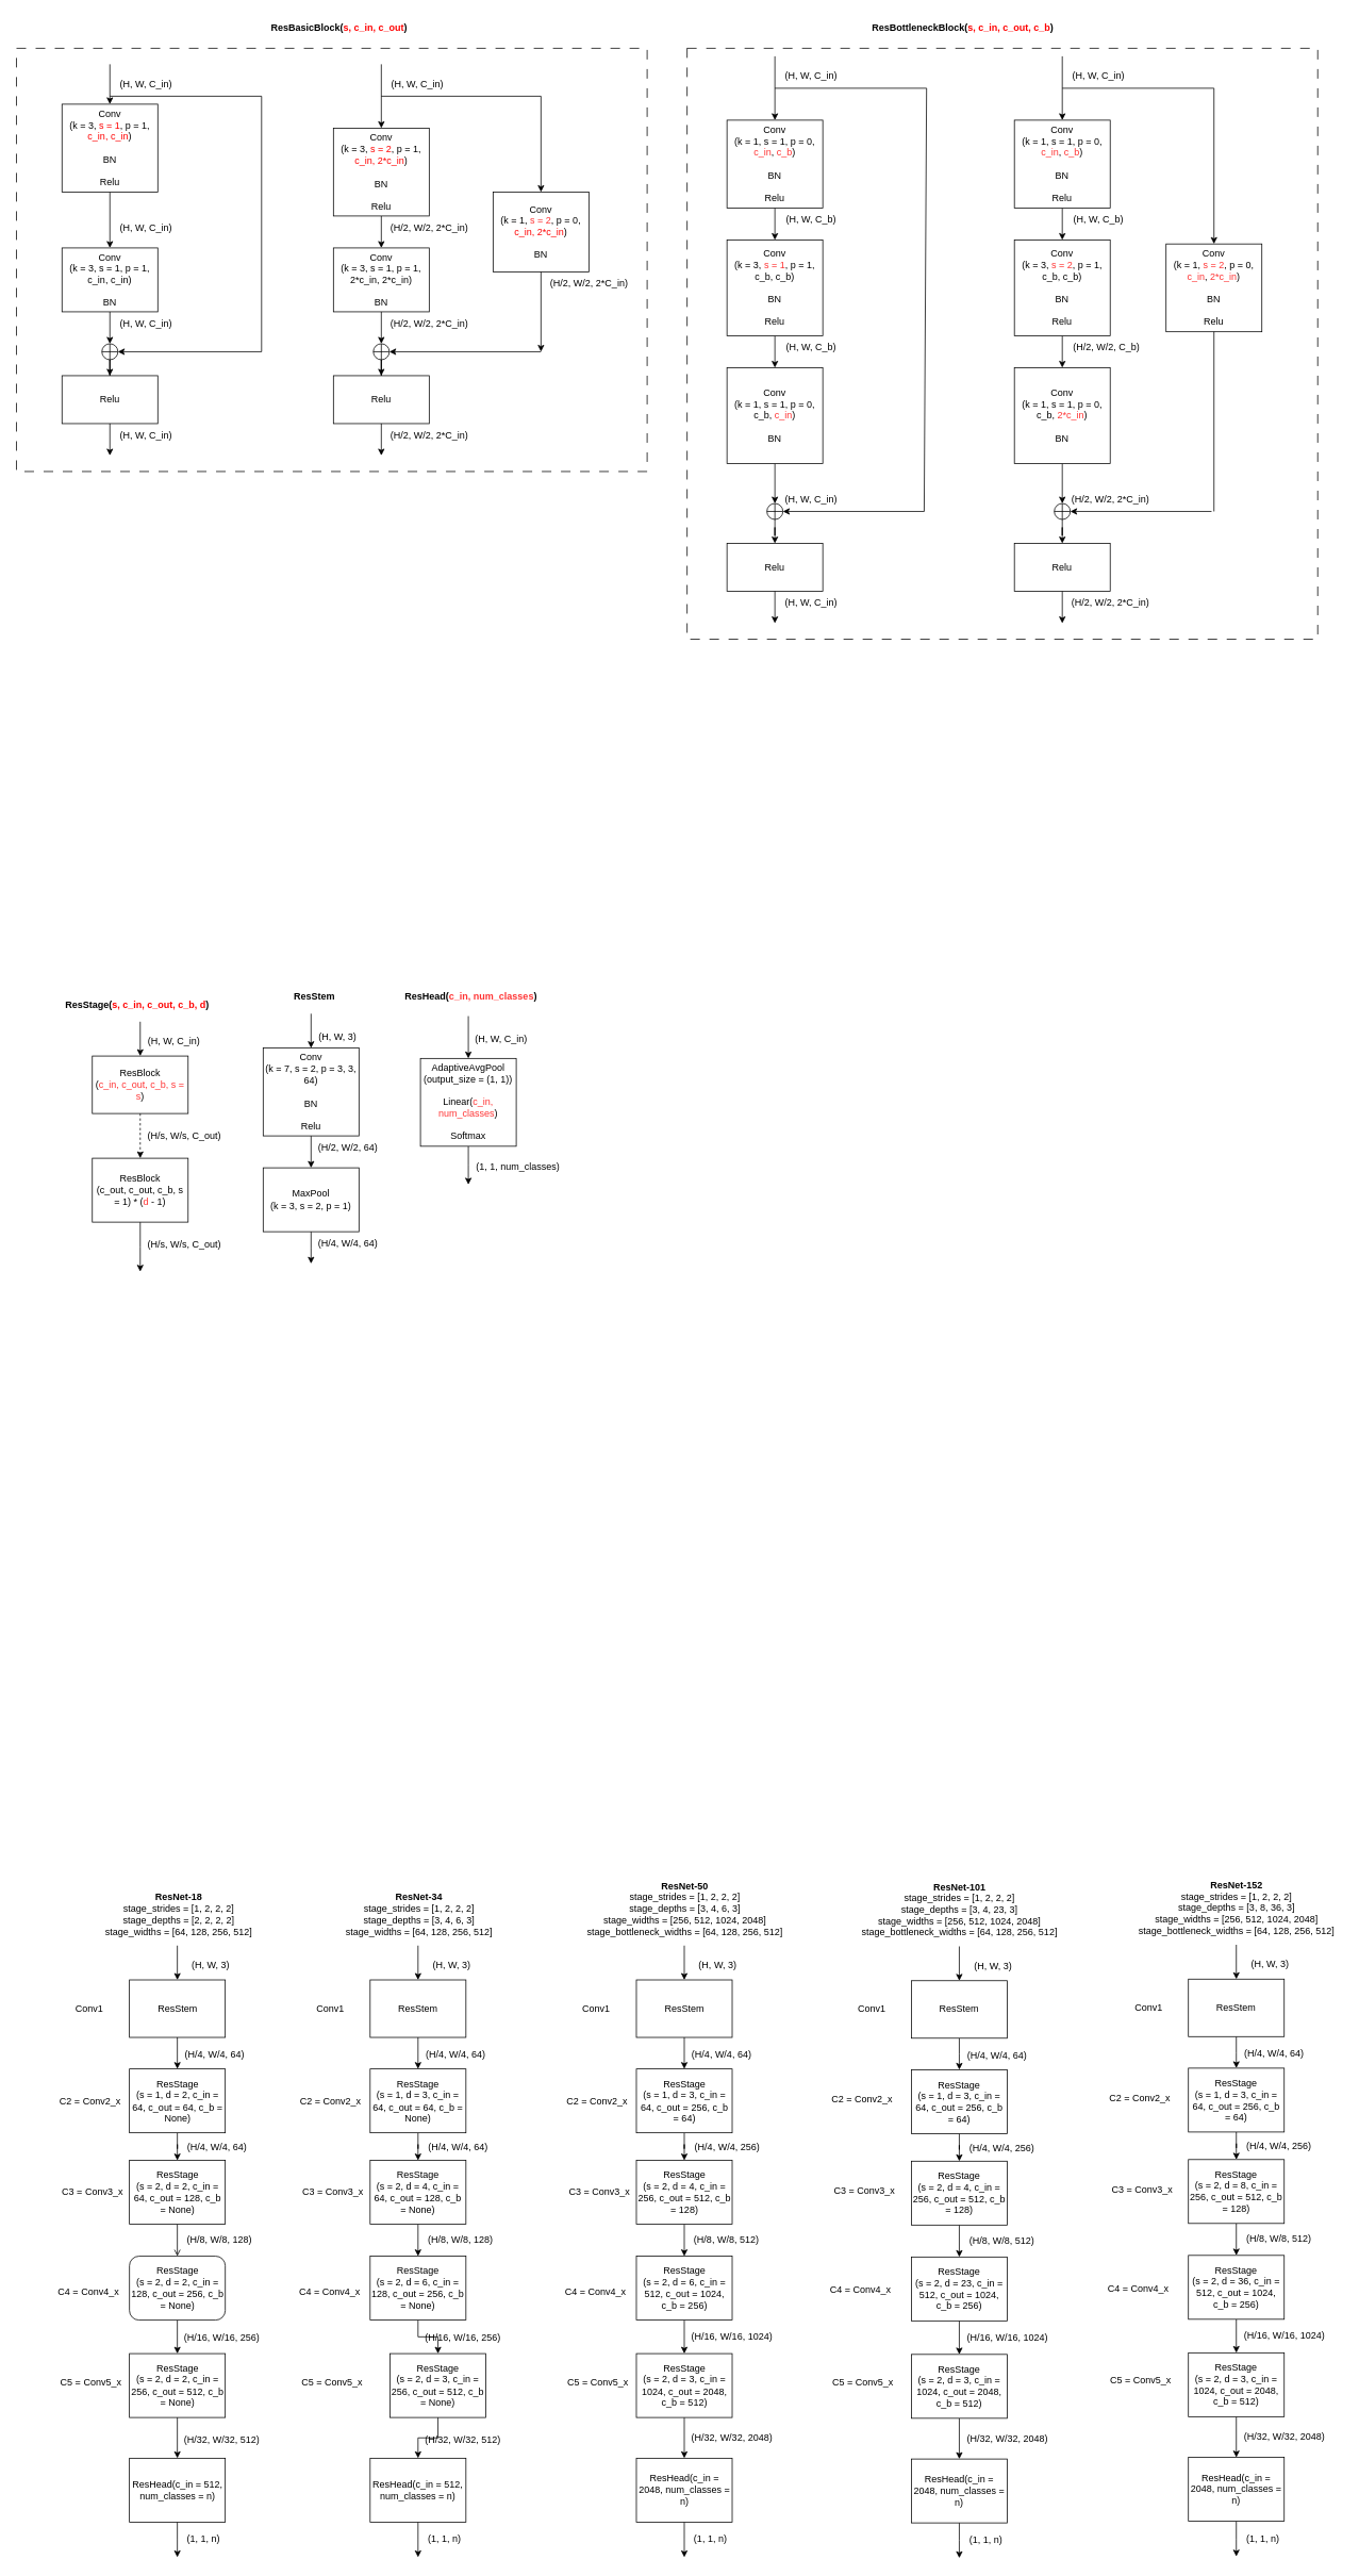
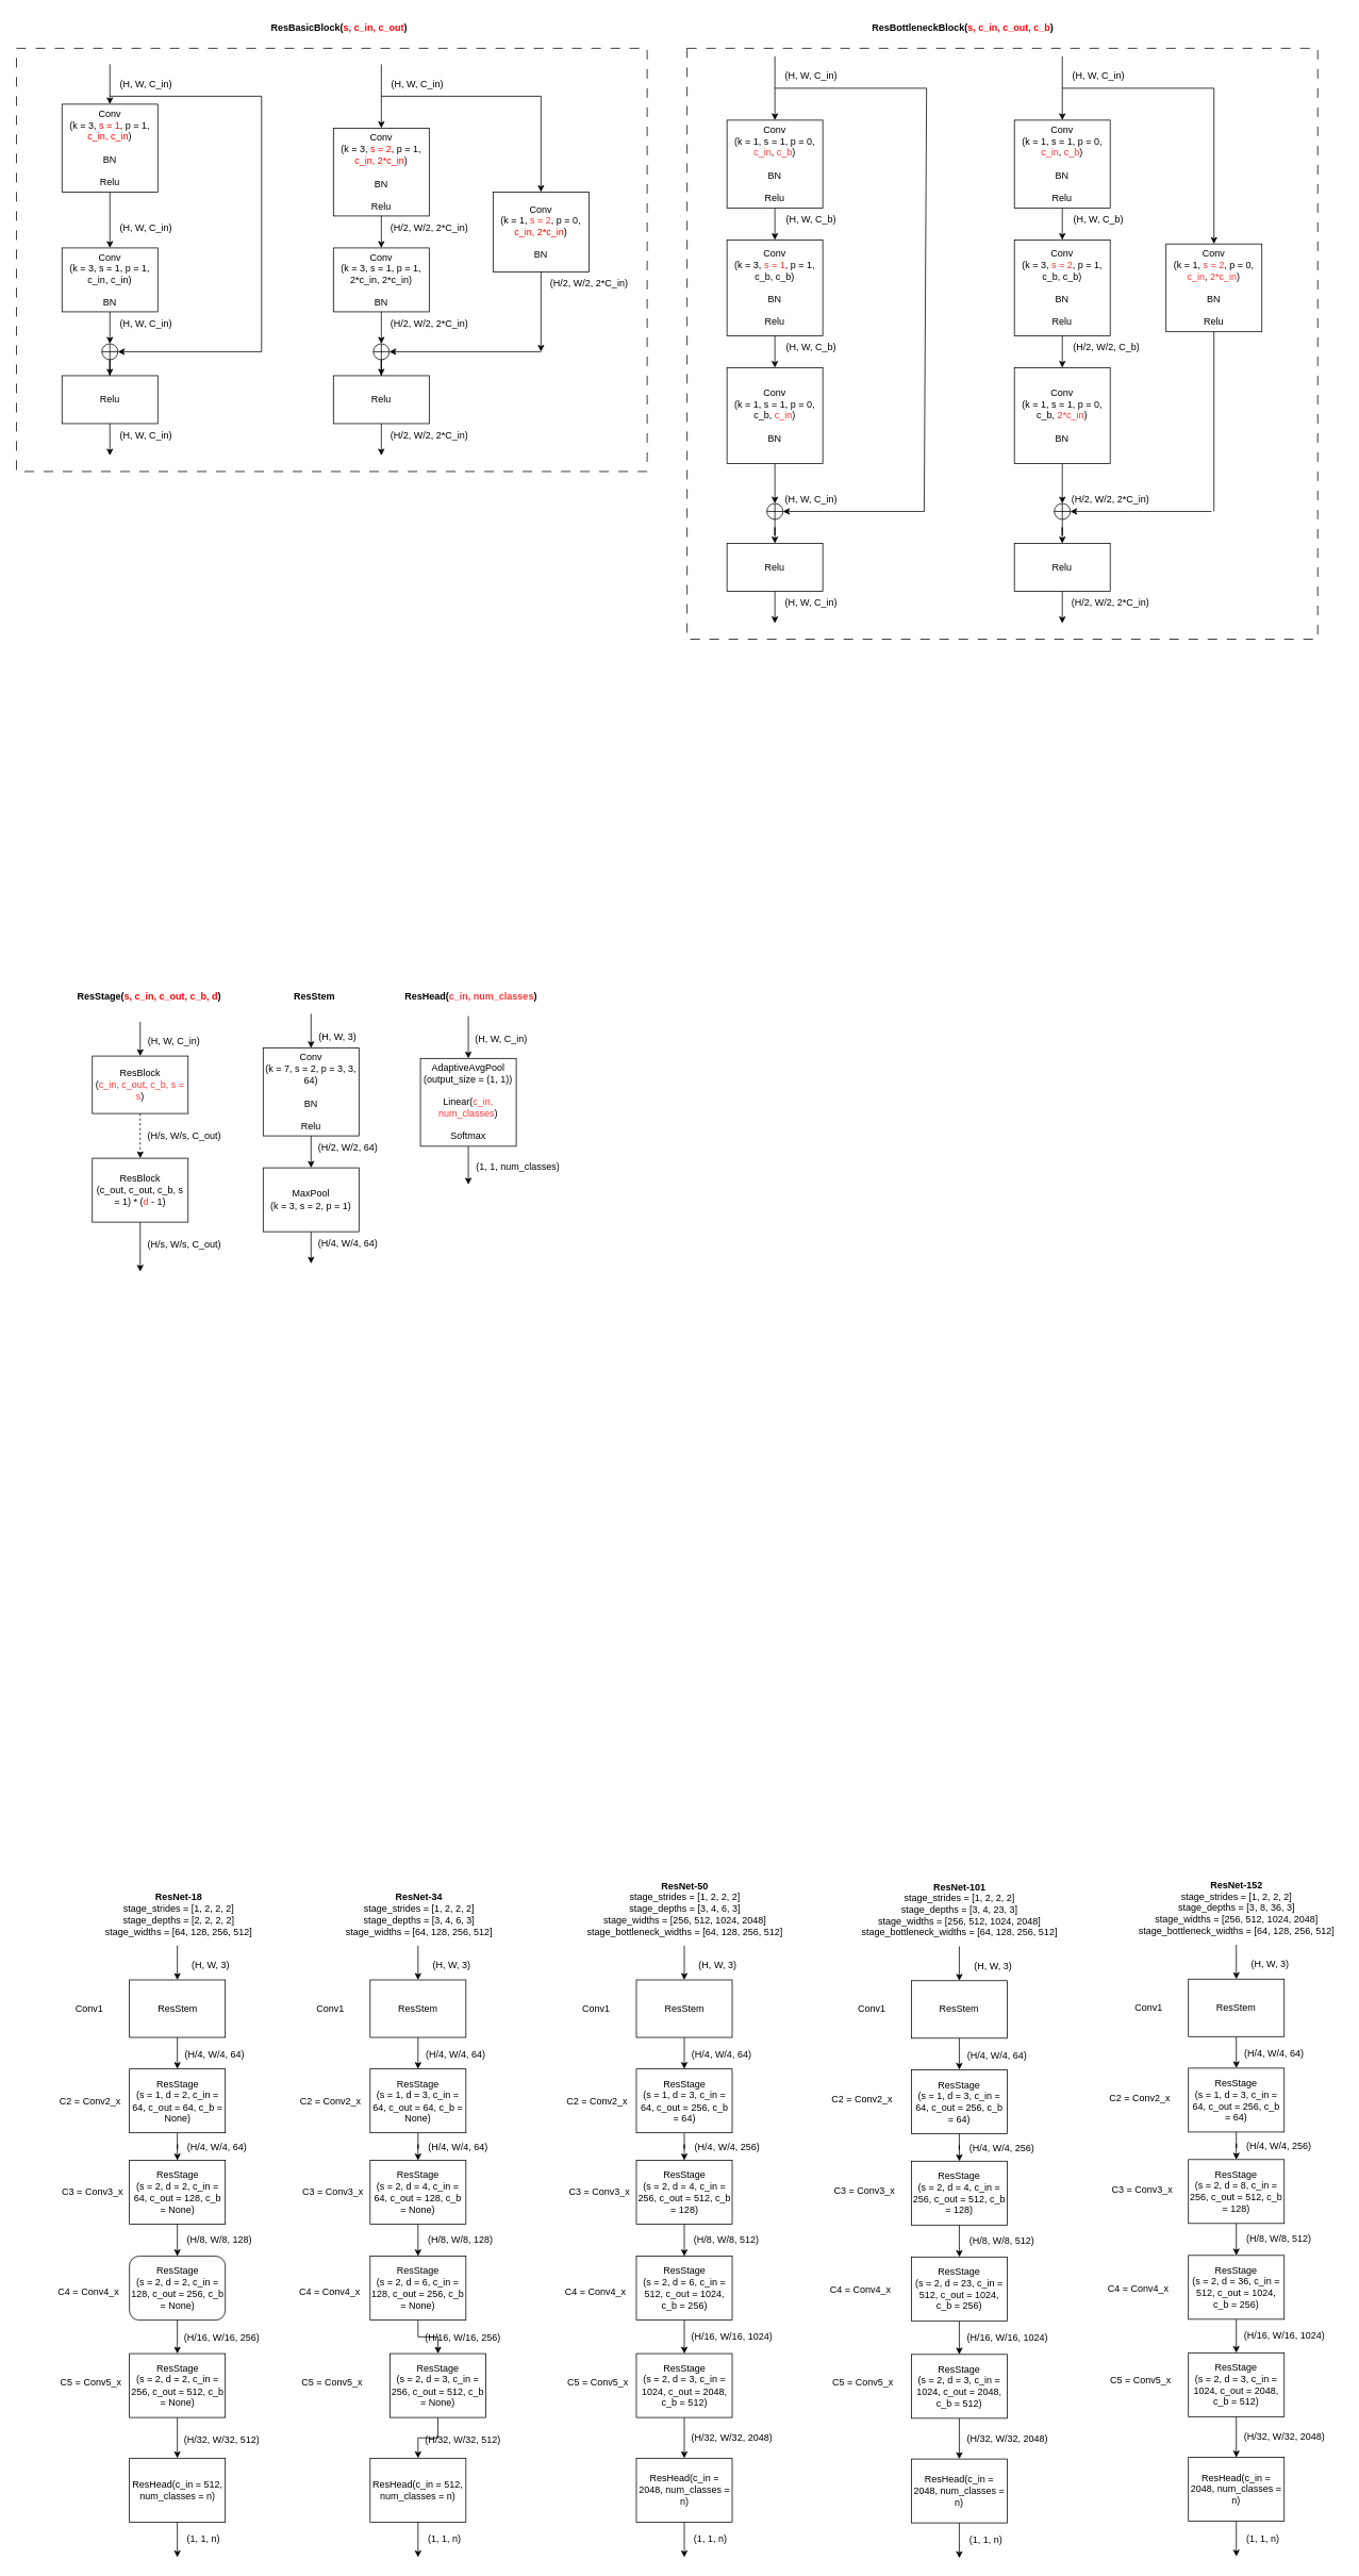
- <mxCell id="98" value="&lt;b&gt;ResStage(&lt;font color=&quot;#ff0000&quot;&gt;s, c_in, c_out, c_b, d&lt;/font&gt;)&lt;/b&gt;" style="text;html=1;align=center;verticalAlign=middle;resizable=0;points=[];autosize=1;strokeColor=none;fillColor=none;" vertex="1" parent="1"><mxGeometry x="72" y="1245" width="198" height="26" as="geometry" /></mxCell>
+ <mxCell id="98" value="&lt;b&gt;ResStage(&lt;font color=&quot;#ff0000&quot;&gt;s, c_in, c_out, c_b, d&lt;/font&gt;)&lt;/b&gt;" style="text;html=1;align=center;verticalAlign=middle;resizable=0;points=[];autosize=1;strokeColor=none;fillColor=none;" vertex="1" parent="1"><mxGeometry x="87" y="1235" width="198" height="26" as="geometry" /></mxCell>
- <mxCell id="114" value="" style="edgeStyle=orthogonalEdgeStyle;rounded=0;orthogonalLoop=1;jettySize=auto;html=1;endArrow=open;" edge="1" parent="1" source="115" target="117"><mxGeometry relative="1" as="geometry" /></mxCell>
+ <mxCell id="114" value="" style="edgeStyle=orthogonalEdgeStyle;rounded=0;orthogonalLoop=1;jettySize=auto;html=1;" edge="1" parent="1" source="115" target="117"><mxGeometry relative="1" as="geometry" /></mxCell>
